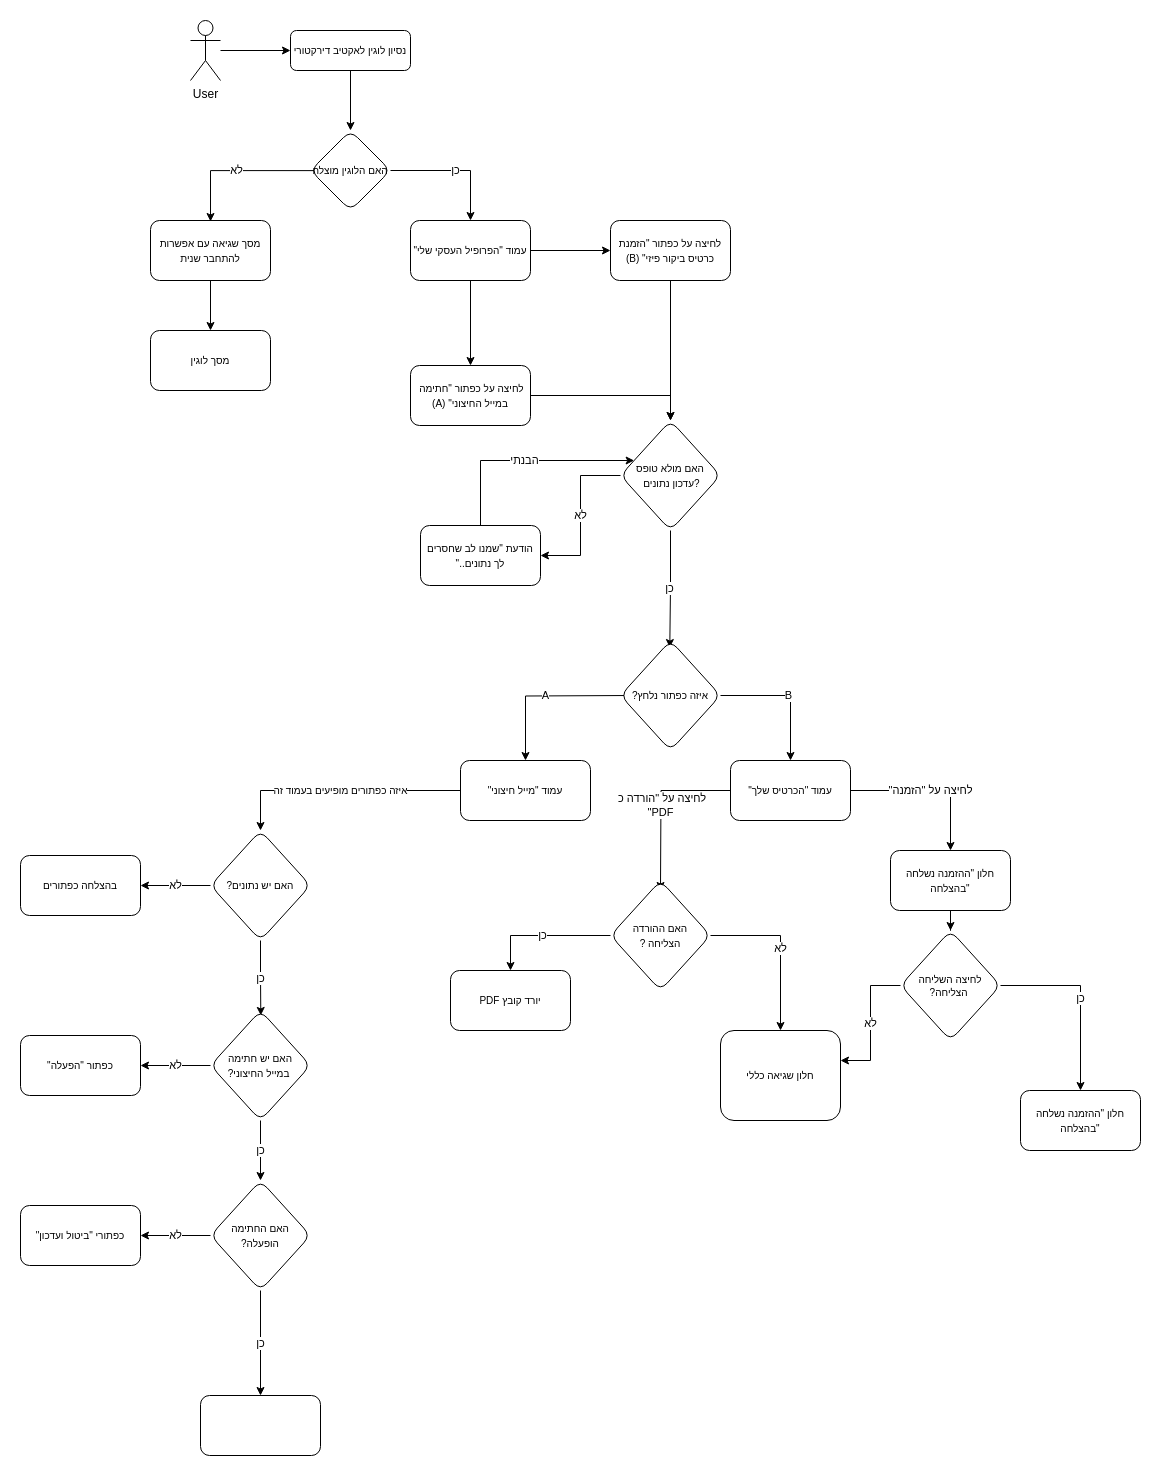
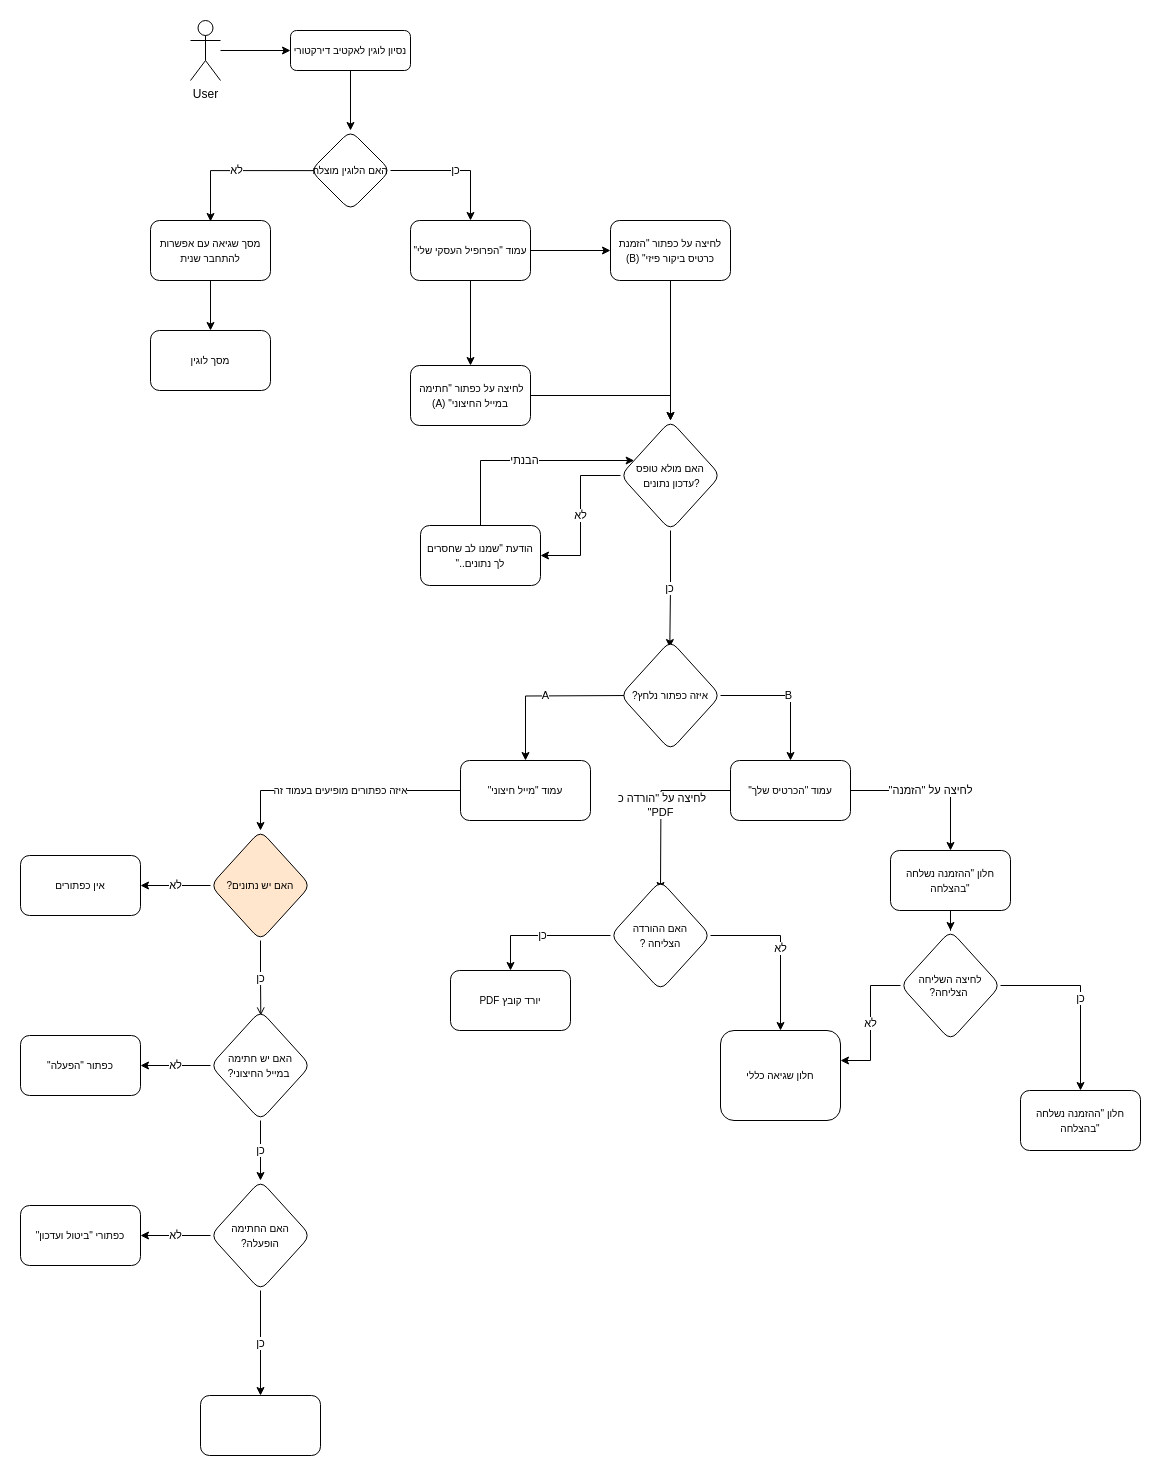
- <mxCell id="46" value="&lt;font style=&quot;font-size: 10px;&quot;&gt;בהצלחה כפתורים&lt;/font&gt;" style="whiteSpace=wrap;html=1;rounded=1;glass=0;strokeWidth=1;shadow=0;" vertex="1" parent="1"><mxGeometry x="20" y="855" width="120" height="60" as="geometry" /></mxCell>
+ <mxCell id="46" value="&lt;font style=&quot;font-size: 10px;&quot;&gt;אין כפתורים&lt;/font&gt;" style="whiteSpace=wrap;html=1;rounded=1;glass=0;strokeWidth=1;shadow=0;" vertex="1" parent="1"><mxGeometry x="20" y="855" width="120" height="60" as="geometry" /></mxCell>
- <mxCell id="45" value="&lt;div style=&quot;direction: rtl;&quot;&gt;&lt;span style=&quot;font-size: 10px; background-color: transparent; color: light-dark(rgb(0, 0, 0), rgb(255, 255, 255));&quot;&gt;האם יש נתונים?&lt;/span&gt;&lt;/div&gt;" style="rhombus;whiteSpace=wrap;html=1;rounded=1;glass=0;strokeWidth=1;shadow=0;" vertex="1" parent="1"><mxGeometry x="210" y="830" width="100" height="110" as="geometry" /></mxCell>
+ <mxCell id="45" value="&lt;div style=&quot;direction: rtl;&quot;&gt;&lt;span style=&quot;font-size: 10px; background-color: transparent; color: light-dark(rgb(0, 0, 0), rgb(255, 255, 255));&quot;&gt;האם יש נתונים?&lt;/span&gt;&lt;/div&gt;" style="rhombus;whiteSpace=wrap;html=1;rounded=1;glass=0;strokeWidth=1;shadow=0;fillColor=#ffe6cc;" vertex="1" parent="1"><mxGeometry x="210" y="830" width="100" height="110" as="geometry" /></mxCell>
- <mxCell id="44" value="כן" style="edgeStyle=orthogonalEdgeStyle;rounded=0;orthogonalLoop=1;jettySize=auto;html=1;entryX=0.503;entryY=0.045;entryDx=0;entryDy=0;entryPerimeter=0;" edge="1" parent="1" source="45" target="49"><mxGeometry relative="1" as="geometry"><mxPoint x="260" y="1020" as="targetPoint" /></mxGeometry></mxCell>
+ <mxCell id="44" value="כן" style="edgeStyle=orthogonalEdgeStyle;rounded=0;orthogonalLoop=1;jettySize=auto;html=1;entryX=0.503;entryY=0.045;entryDx=0;entryDy=0;entryPerimeter=0;endArrow=open;" edge="1" parent="1" source="45" target="49"><mxGeometry relative="1" as="geometry"><mxPoint x="260" y="1020" as="targetPoint" /></mxGeometry></mxCell>
